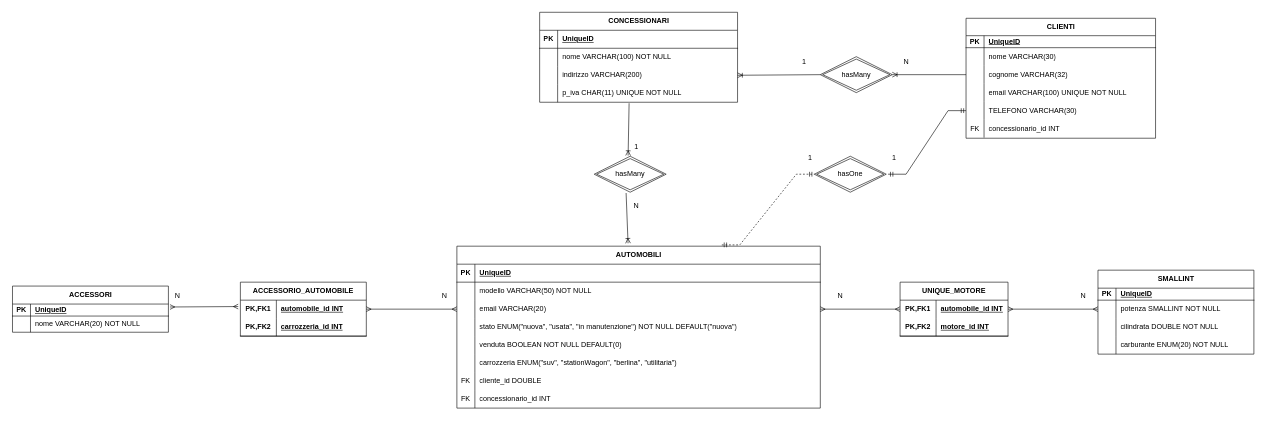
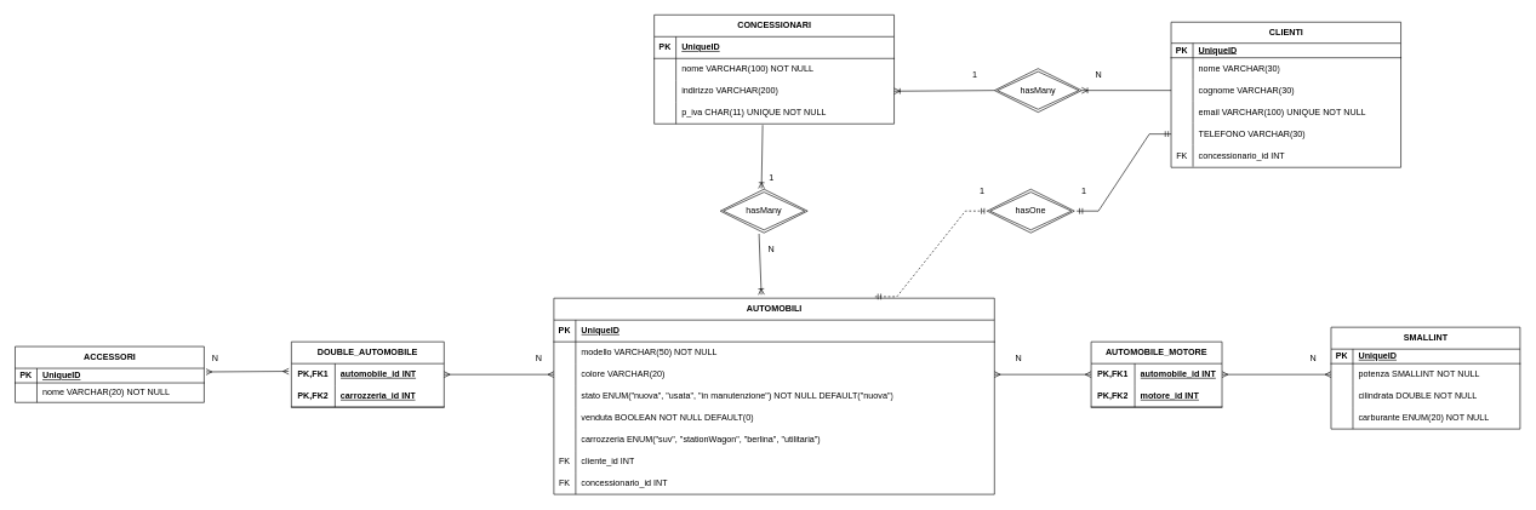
- <mxCell id="11" value="cognome VARCHAR(32)" style="shape=partialRectangle;connectable=0;fillColor=none;top=0;left=0;bottom=0;right=0;align=left;spacingLeft=6;overflow=hidden;whiteSpace=wrap;html=1;" parent="9" vertex="1"><mxGeometry x="30" width="286" height="30" as="geometry"><mxRectangle width="286" height="30" as="alternateBounds" /></mxGeometry></mxCell>
+ <mxCell id="11" value="cognome VARCHAR(30)" style="shape=partialRectangle;connectable=0;fillColor=none;top=0;left=0;bottom=0;right=0;align=left;spacingLeft=6;overflow=hidden;whiteSpace=wrap;html=1;" parent="9" vertex="1"><mxGeometry x="30" width="286" height="30" as="geometry"><mxRectangle width="286" height="30" as="alternateBounds" /></mxGeometry></mxCell>
- <mxCell id="79" value="ACCESSORIO_AUTOMOBILE" style="shape=table;startSize=30;container=1;collapsible=1;childLayout=tableLayout;fixedRows=1;rowLines=0;fontStyle=1;align=center;resizeLast=1;html=1;whiteSpace=wrap;" parent="1" vertex="1"><mxGeometry x="400" y="470" width="210" height="90" as="geometry" /></mxCell>
+ <mxCell id="79" value="DOUBLE_AUTOMOBILE" style="shape=table;startSize=30;container=1;collapsible=1;childLayout=tableLayout;fixedRows=1;rowLines=0;fontStyle=1;align=center;resizeLast=1;html=1;whiteSpace=wrap;" parent="1" vertex="1"><mxGeometry x="400" y="470" width="210" height="90" as="geometry" /></mxCell>
- <mxCell id="64" value="UNIQUE_MOTORE" style="shape=table;startSize=30;container=1;collapsible=1;childLayout=tableLayout;fixedRows=1;rowLines=0;fontStyle=1;align=center;resizeLast=1;html=1;whiteSpace=wrap;" parent="1" vertex="1"><mxGeometry x="1500" y="470" width="180" height="90" as="geometry" /></mxCell>
+ <mxCell id="64" value="AUTOMOBILE_MOTORE" style="shape=table;startSize=30;container=1;collapsible=1;childLayout=tableLayout;fixedRows=1;rowLines=0;fontStyle=1;align=center;resizeLast=1;html=1;whiteSpace=wrap;" parent="1" vertex="1"><mxGeometry x="1500" y="470" width="180" height="90" as="geometry" /></mxCell>
- <mxCell id="30" value="email VARCHAR(20)" style="shape=partialRectangle;connectable=0;fillColor=none;top=0;left=0;bottom=0;right=0;align=left;spacingLeft=6;overflow=hidden;whiteSpace=wrap;html=1;" parent="28" vertex="1"><mxGeometry x="30" width="576" height="30" as="geometry"><mxRectangle width="576" height="30" as="alternateBounds" /></mxGeometry></mxCell>
+ <mxCell id="30" value="colore VARCHAR(20)" style="shape=partialRectangle;connectable=0;fillColor=none;top=0;left=0;bottom=0;right=0;align=left;spacingLeft=6;overflow=hidden;whiteSpace=wrap;html=1;" parent="28" vertex="1"><mxGeometry x="30" width="576" height="30" as="geometry"><mxRectangle width="576" height="30" as="alternateBounds" /></mxGeometry></mxCell>
- <mxCell id="42" value="cliente_id DOUBLE" style="shape=partialRectangle;connectable=0;fillColor=none;top=0;left=0;bottom=0;right=0;align=left;spacingLeft=6;overflow=hidden;whiteSpace=wrap;html=1;" parent="40" vertex="1"><mxGeometry x="30" width="576" height="30" as="geometry"><mxRectangle width="576" height="30" as="alternateBounds" /></mxGeometry></mxCell>
+ <mxCell id="42" value="cliente_id INT" style="shape=partialRectangle;connectable=0;fillColor=none;top=0;left=0;bottom=0;right=0;align=left;spacingLeft=6;overflow=hidden;whiteSpace=wrap;html=1;" parent="40" vertex="1"><mxGeometry x="30" width="576" height="30" as="geometry"><mxRectangle width="576" height="30" as="alternateBounds" /></mxGeometry></mxCell>
